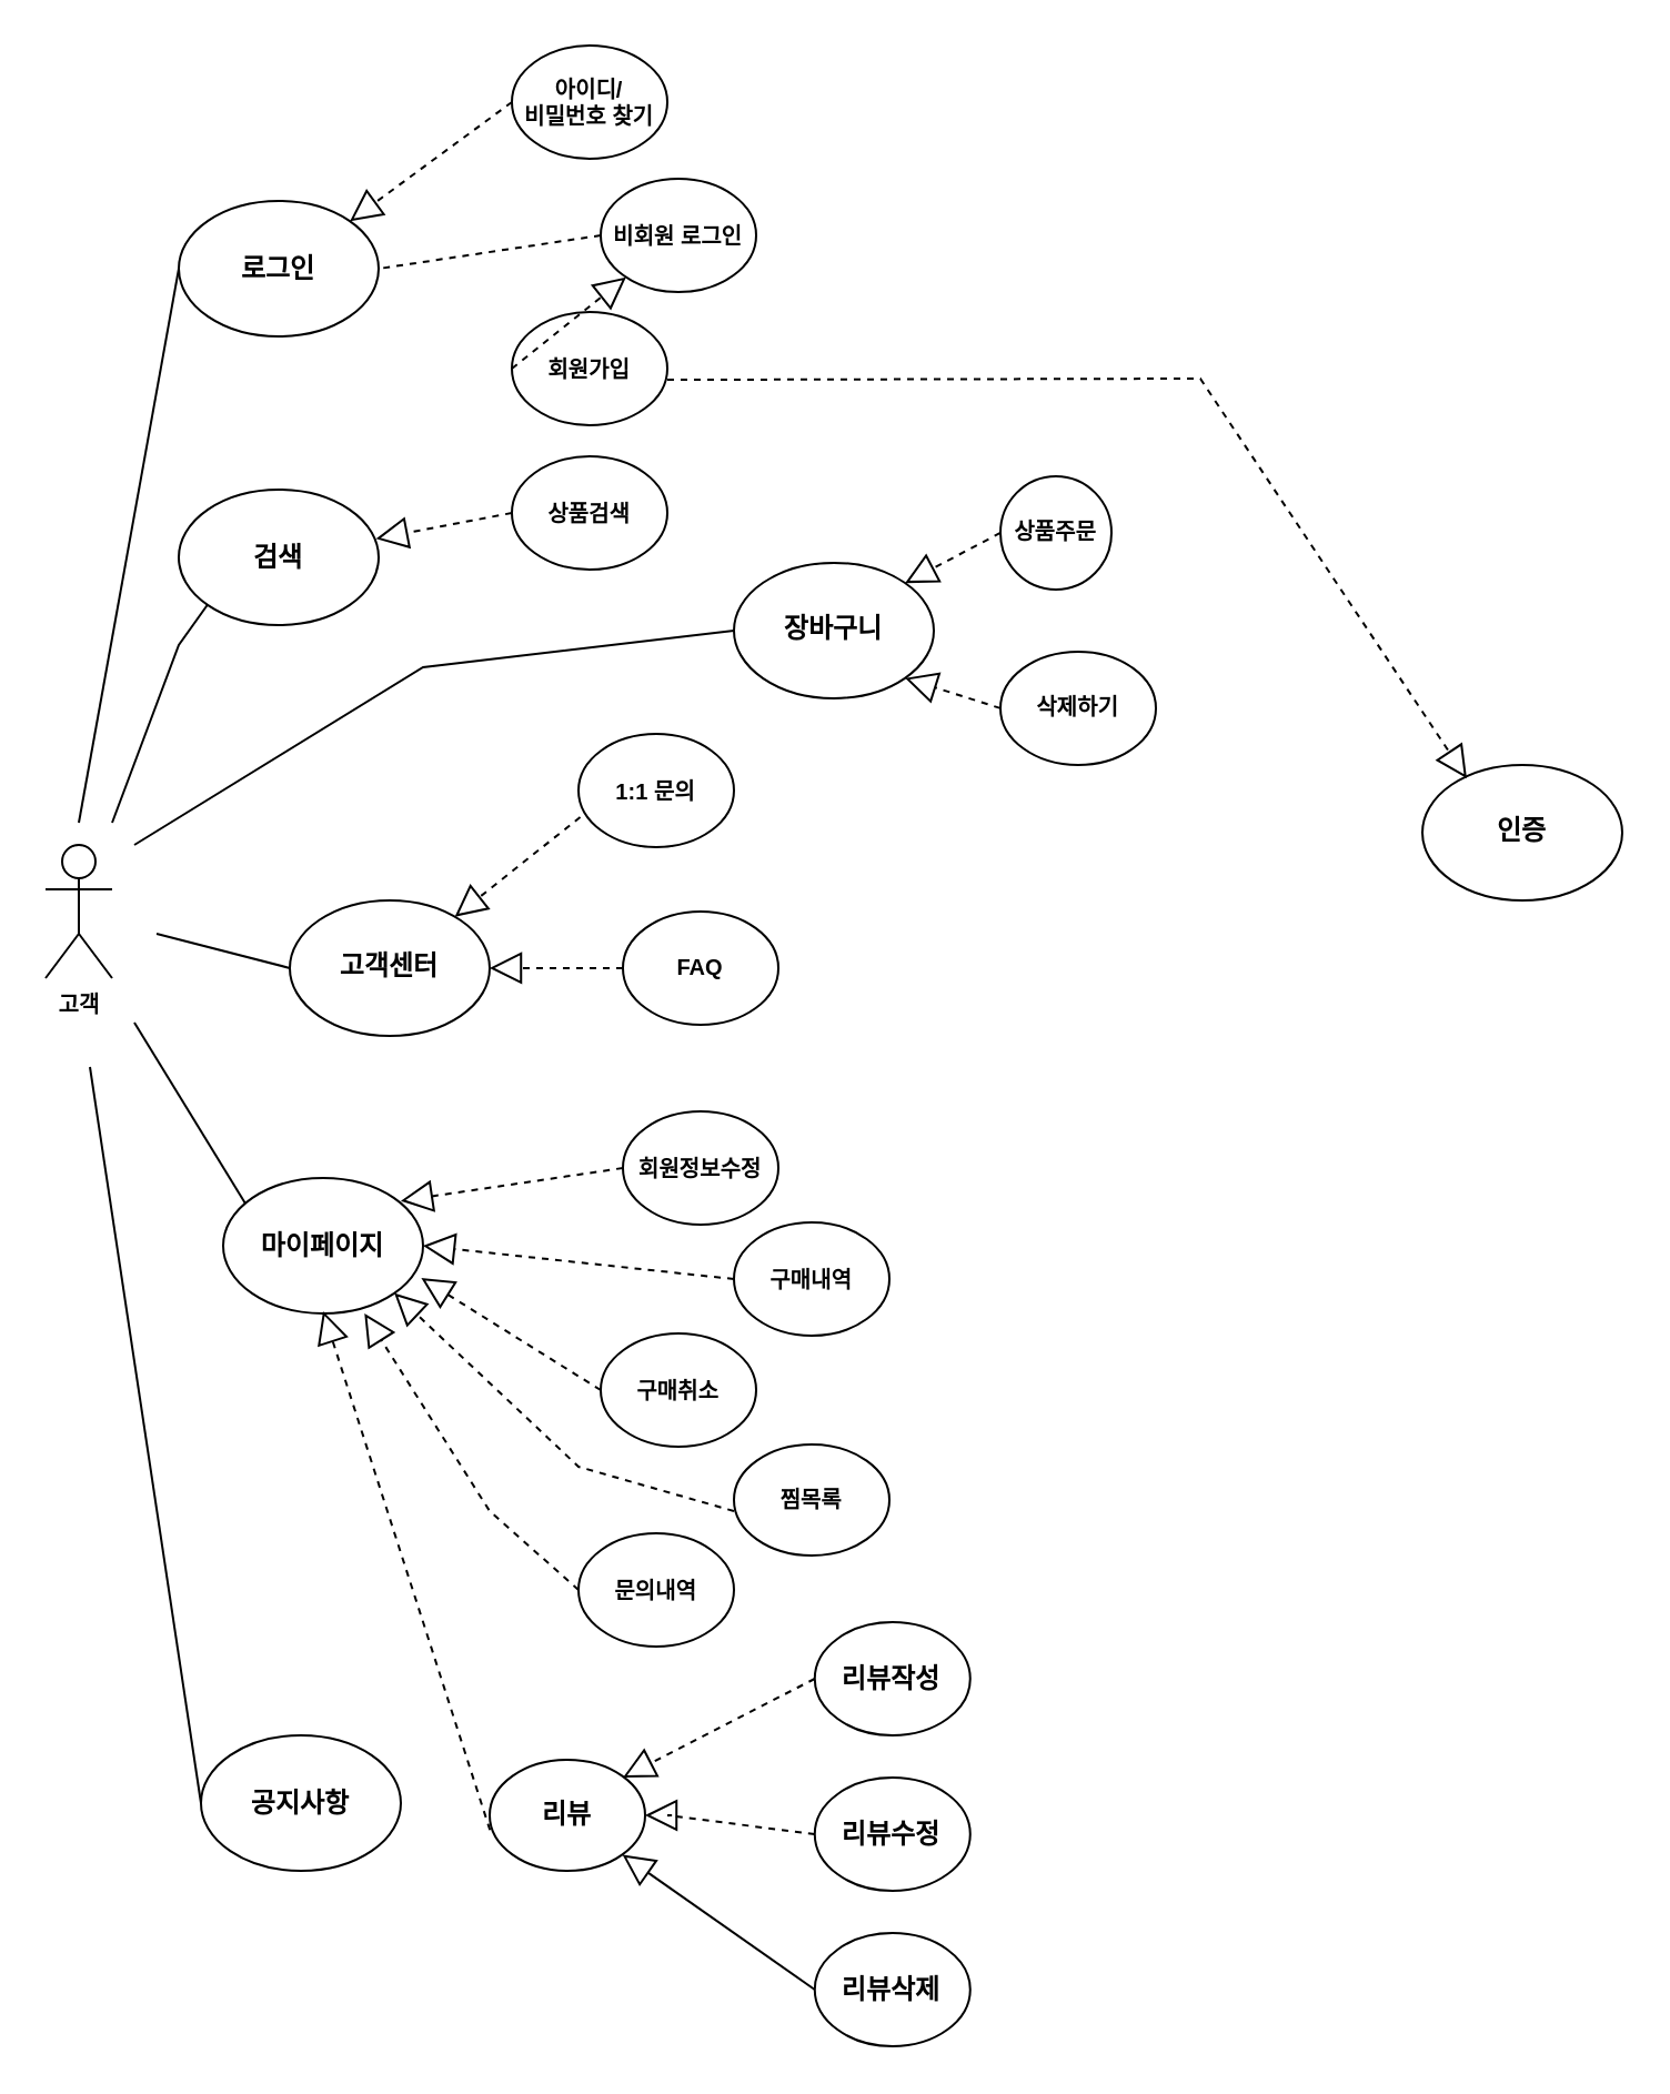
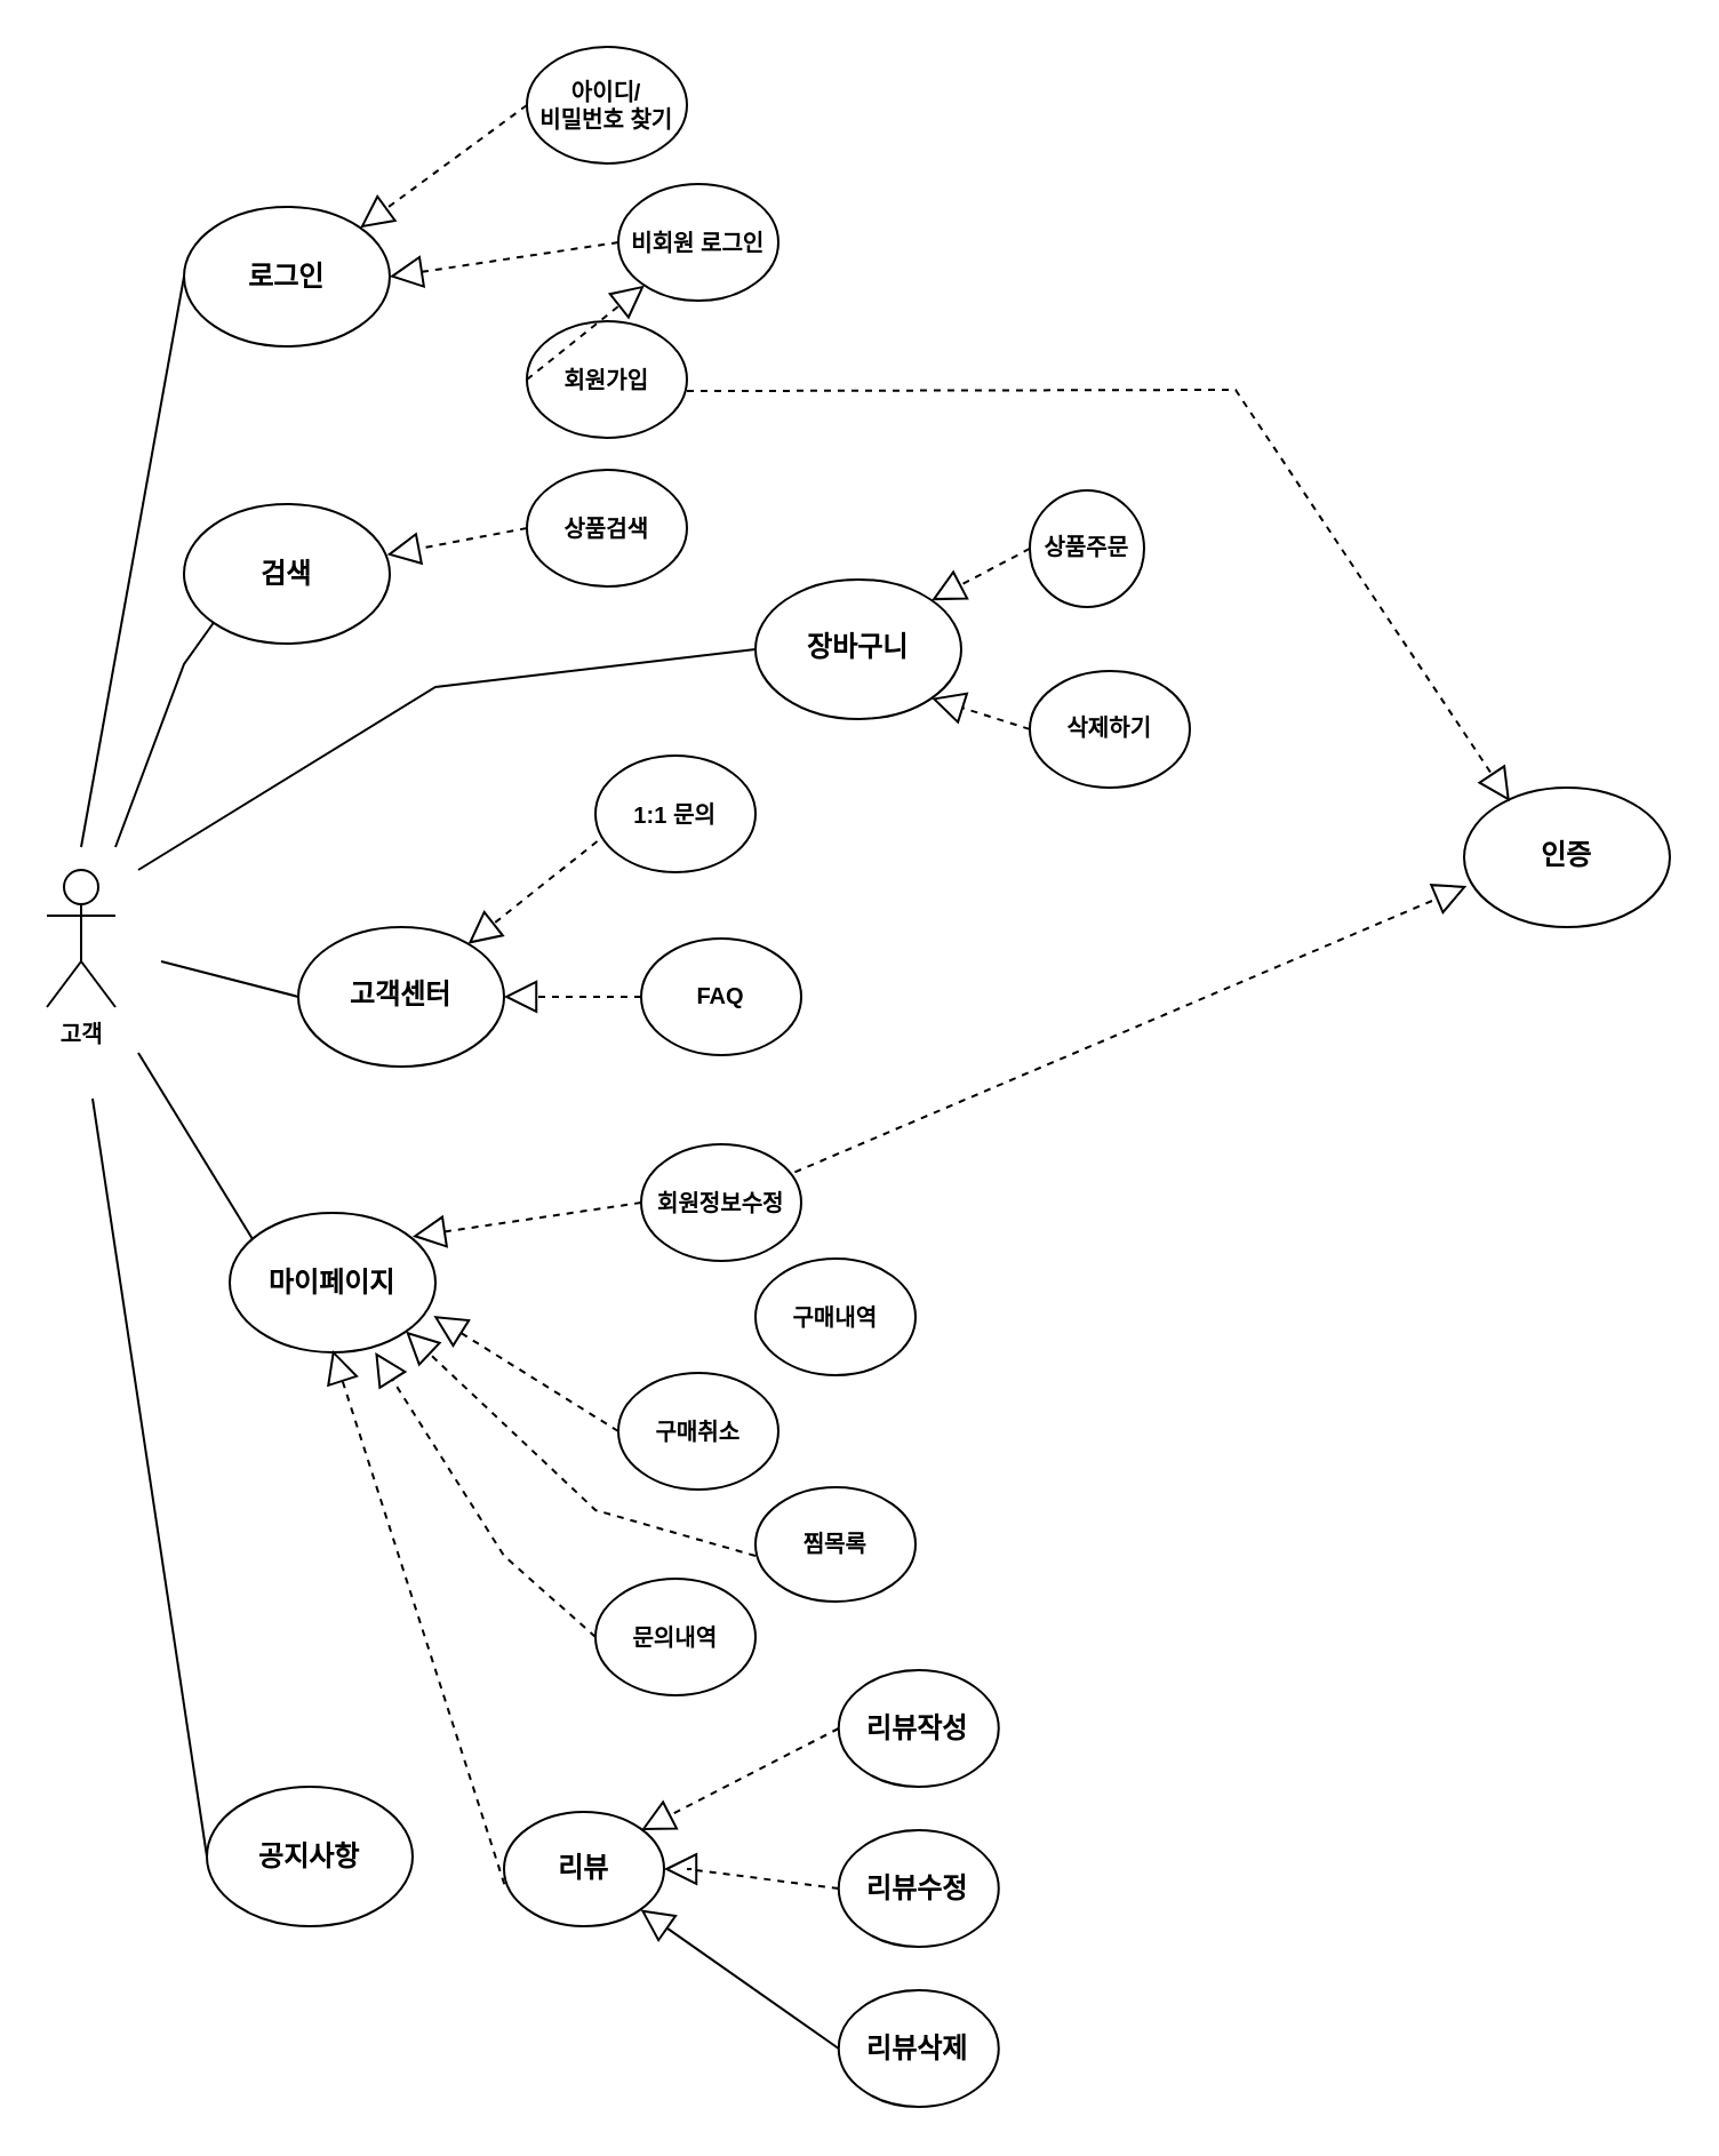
- <mxCell id="14" value="" style="endArrow=none;dashed=1;endFill=0;endSize=12;html=1;rounded=0;exitX=0;exitY=0.5;exitDx=0;exitDy=0;entryX=1;entryY=0.5;entryDx=0;entryDy=0;" edge="1" parent="1" source="12" target="2"><mxGeometry width="160" relative="1" as="geometry"><mxPoint x="240" y="60" as="sourcePoint" /><mxPoint x="166.82" y="108.787" as="targetPoint" /></mxGeometry></mxCell>
+ <mxCell id="14" value="" style="endArrow=block;dashed=1;endFill=0;endSize=12;html=1;rounded=0;exitX=0;exitY=0.5;exitDx=0;exitDy=0;entryX=1;entryY=0.5;entryDx=0;entryDy=0;" edge="1" parent="1" source="12" target="2"><mxGeometry width="160" relative="1" as="geometry"><mxPoint x="240" y="60" as="sourcePoint" /><mxPoint x="166.82" y="108.787" as="targetPoint" /></mxGeometry></mxCell>
+ <mxCell id="52" value="" style="endArrow=block;dashed=1;endFill=0;endSize=12;html=1;rounded=0;exitX=0.96;exitY=0.239;exitDx=0;exitDy=0;entryX=0.013;entryY=0.706;entryDx=0;entryDy=0;entryPerimeter=0;exitPerimeter=0;" edge="1" parent="1" source="19" target="51"><mxGeometry width="160" relative="1" as="geometry"><mxPoint x="460" y="305.5" as="sourcePoint" /><mxPoint x="680" y="390" as="targetPoint" /><Array as="points" /></mxGeometry></mxCell>
- <mxCell id="26" value="" style="endArrow=block;dashed=1;endFill=0;endSize=12;html=1;rounded=0;exitX=0;exitY=0.5;exitDx=0;exitDy=0;entryX=1;entryY=0.5;entryDx=0;entryDy=0;" edge="1" parent="1" source="20" target="46"><mxGeometry width="160" relative="1" as="geometry"><mxPoint x="280" y="559" as="sourcePoint" /><mxPoint x="223.24" y="558.43" as="targetPoint" /></mxGeometry></mxCell>
